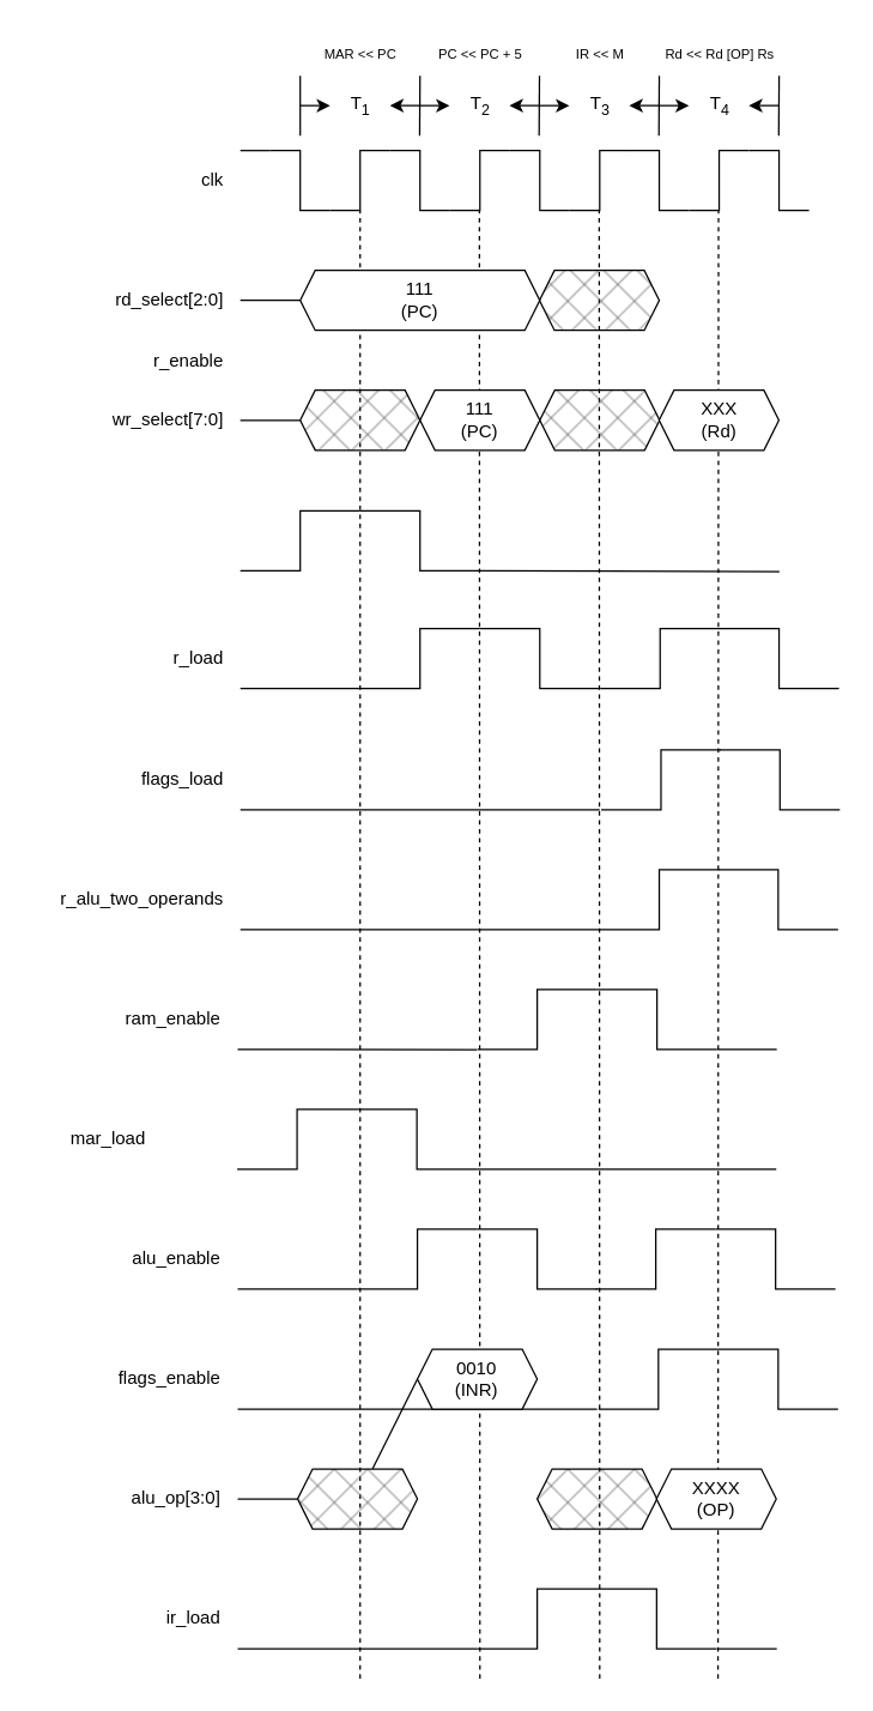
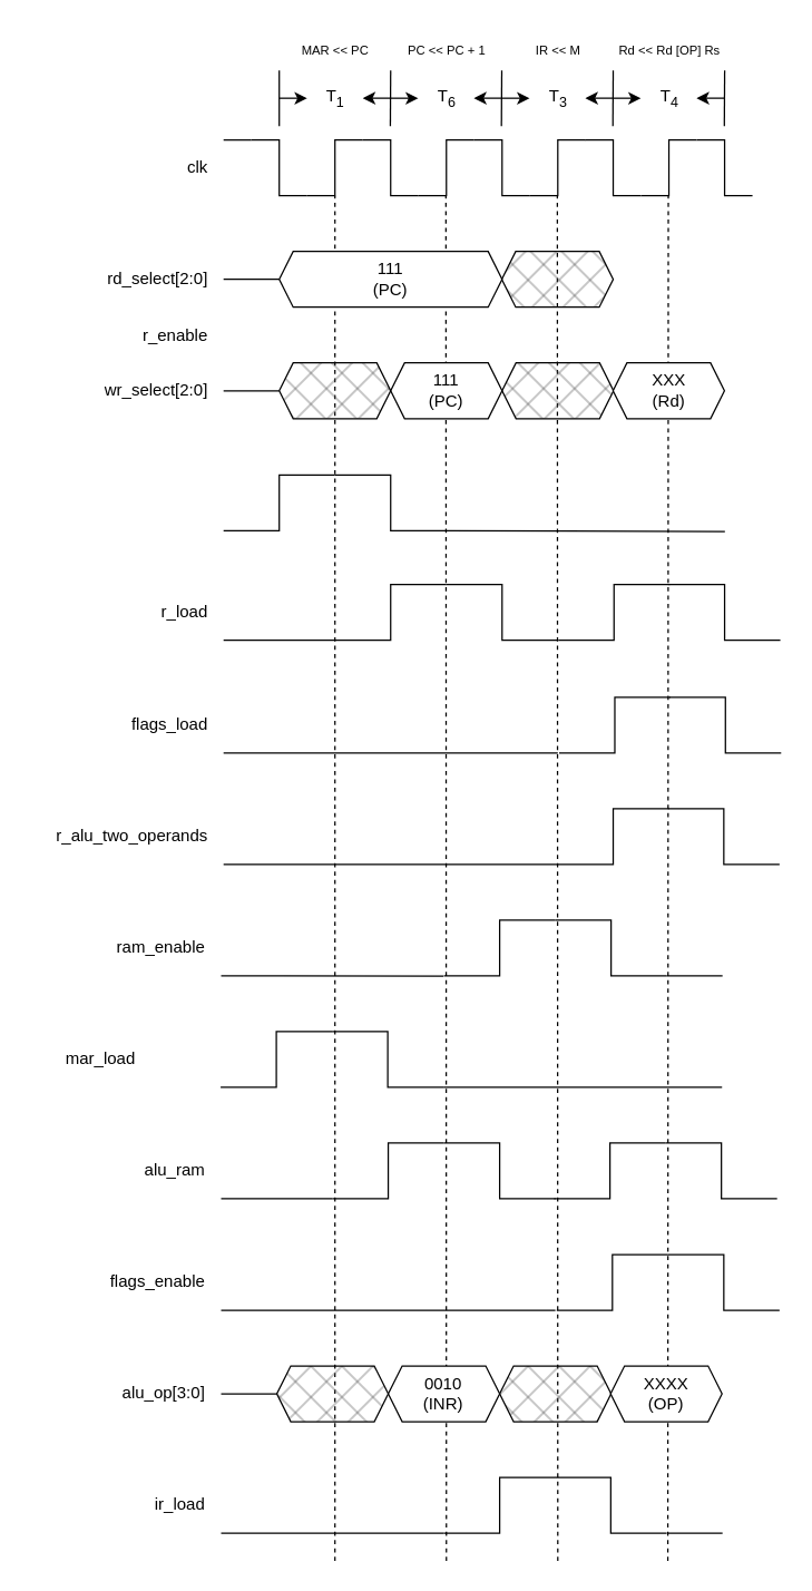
- <mxCell id="35" value="&lt;font style=&quot;font-size: 9px;&quot;&gt;PC &amp;lt;&amp;lt; PC + 5&lt;/font&gt;" style="text;html=1;align=center;verticalAlign=middle;resizable=0;points=[];autosize=1;strokeColor=none;fillColor=none;" parent="1" vertex="1"><mxGeometry x="280" y="20" width="80" height="30" as="geometry" /></mxCell>
+ <mxCell id="35" value="&lt;font style=&quot;font-size: 9px;&quot;&gt;PC &amp;lt;&amp;lt; PC + 1&lt;/font&gt;" style="text;html=1;align=center;verticalAlign=middle;resizable=0;points=[];autosize=1;strokeColor=none;fillColor=none;" parent="1" vertex="1"><mxGeometry x="280" y="20" width="80" height="30" as="geometry" /></mxCell>
- <mxCell id="17" value="T&lt;sub&gt;2&lt;/sub&gt;" style="text;html=1;align=center;verticalAlign=middle;resizable=0;points=[];autosize=1;strokeColor=none;fillColor=none;" parent="1" vertex="1"><mxGeometry x="299.78" y="55" width="40" height="30" as="geometry" /></mxCell>
+ <mxCell id="17" value="T&lt;sub&gt;6&lt;/sub&gt;" style="text;html=1;align=center;verticalAlign=middle;resizable=0;points=[];autosize=1;strokeColor=none;fillColor=none;" parent="1" vertex="1"><mxGeometry x="299.78" y="55" width="40" height="30" as="geometry" /></mxCell>
- <mxCell id="36" value="wr_select[7:0]" style="text;html=1;align=right;verticalAlign=middle;resizable=0;points=[];autosize=1;strokeColor=none;fillColor=none;" parent="1" vertex="1"><mxGeometry x="50" y="265" width="100" height="30" as="geometry" /></mxCell>
+ <mxCell id="36" value="wr_select[2:0]" style="text;html=1;align=right;verticalAlign=middle;resizable=0;points=[];autosize=1;strokeColor=none;fillColor=none;" parent="1" vertex="1"><mxGeometry x="50" y="265" width="100" height="30" as="geometry" /></mxCell>
- <mxCell id="51" value="alu_enable" style="text;html=1;align=right;verticalAlign=middle;resizable=0;points=[];autosize=1;strokeColor=none;fillColor=none;" parent="1" vertex="1"><mxGeometry x="68.26" y="825" width="80" height="30" as="geometry" /></mxCell>
+ <mxCell id="51" value="alu_ram" style="text;html=1;align=right;verticalAlign=middle;resizable=0;points=[];autosize=1;strokeColor=none;fillColor=none;" parent="1" vertex="1"><mxGeometry x="68.26" y="825" width="80" height="30" as="geometry" /></mxCell>
- <mxCell id="58" value="0010&lt;br&gt;(INR)" style="shape=hexagon;perimeter=hexagonPerimeter2;whiteSpace=wrap;html=1;fixedSize=1;size=10;" parent="1" vertex="1"><mxGeometry x="278.26" y="900" width="80" height="40" as="geometry" /></mxCell>
+ <mxCell id="58" value="0010&lt;br&gt;(INR)" style="shape=hexagon;perimeter=hexagonPerimeter2;whiteSpace=wrap;html=1;fixedSize=1;size=10;" parent="1" vertex="1"><mxGeometry x="278.26" y="980" width="80" height="40" as="geometry" /></mxCell>
